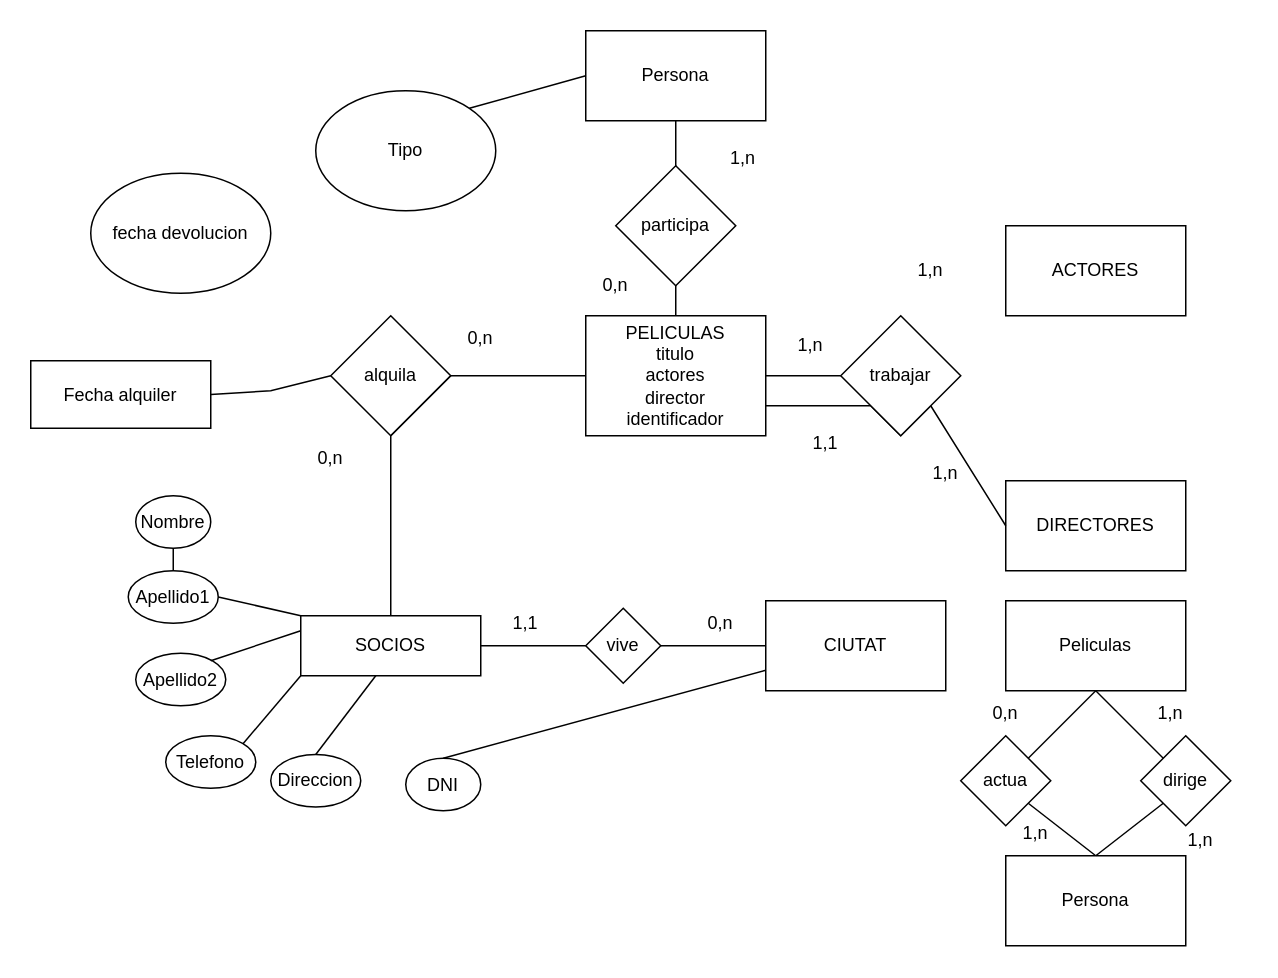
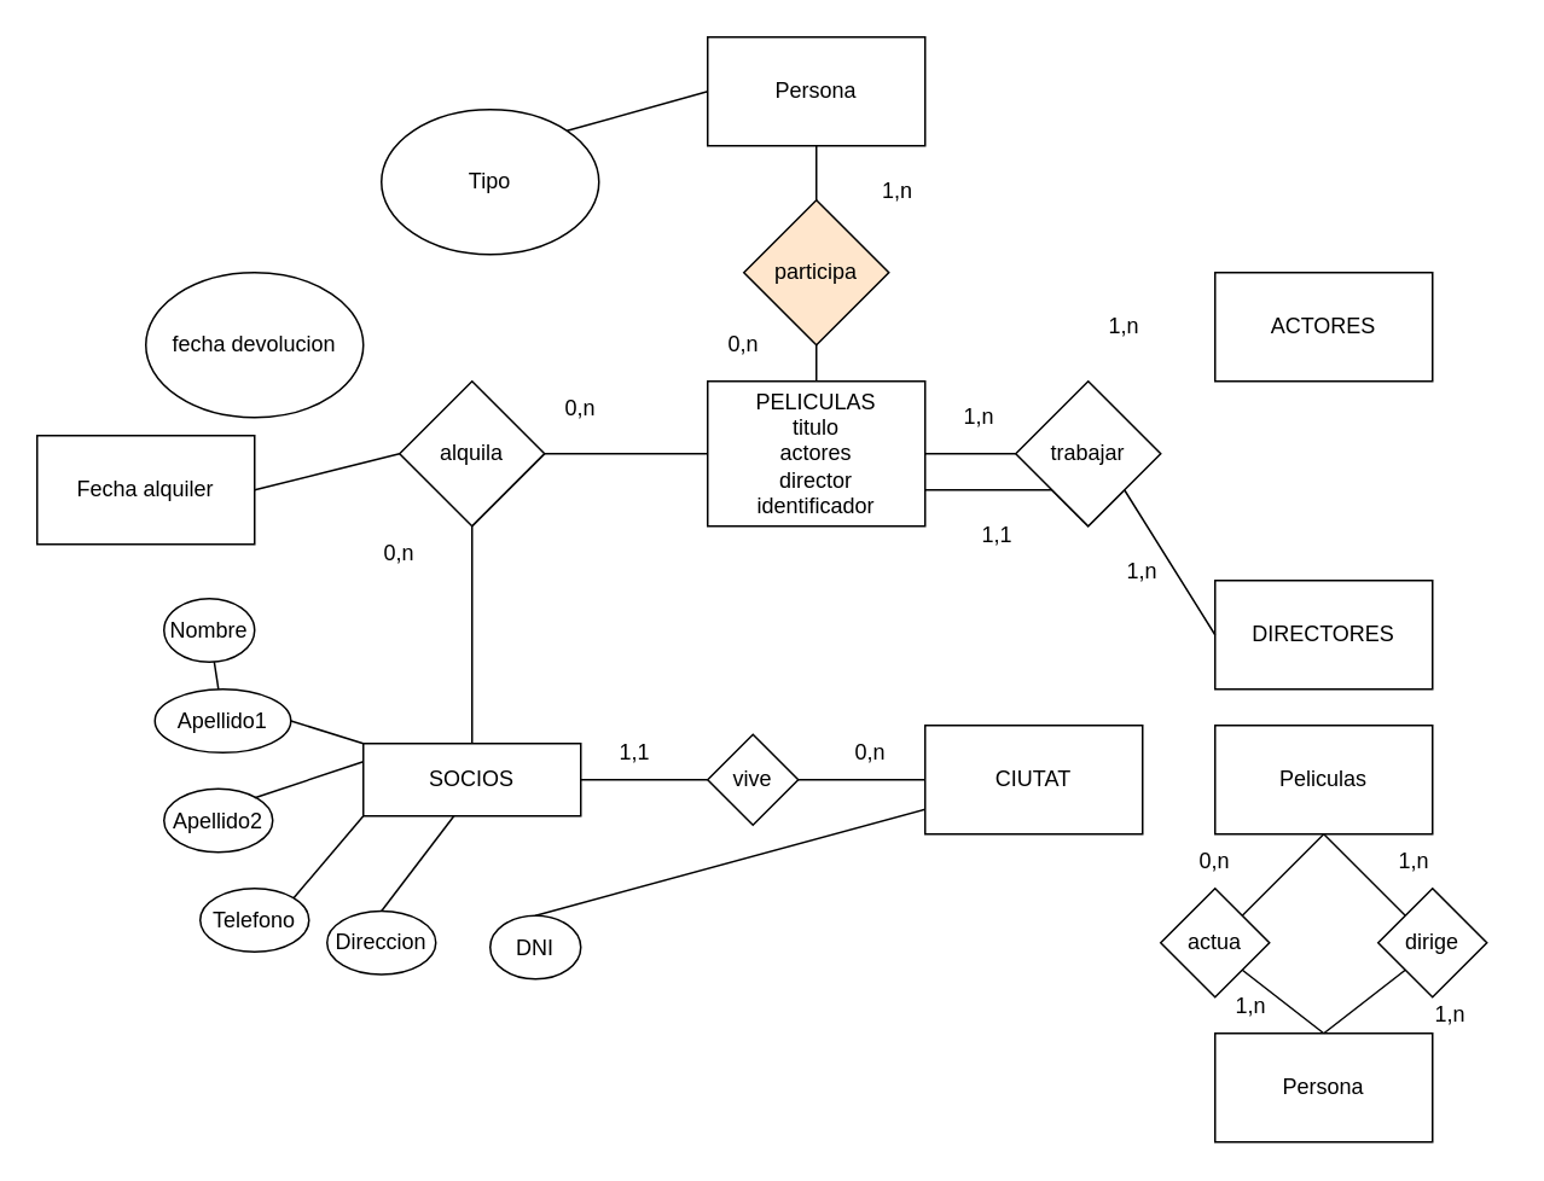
- <mxCell id="26" value="participa" style="rhombus;whiteSpace=wrap;html=1;" parent="1" vertex="1"><mxGeometry x="410" y="110" width="80" height="80" as="geometry" /></mxCell>
+ <mxCell id="26" value="participa" style="rhombus;whiteSpace=wrap;html=1;fillColor=#ffe6cc;" parent="1" vertex="1"><mxGeometry x="410" y="110" width="80" height="80" as="geometry" /></mxCell>
- <mxCell id="17" value="&lt;div&gt;fecha devolucion&lt;br&gt;&lt;/div&gt;" style="ellipse;whiteSpace=wrap;html=1;" parent="1" vertex="1"><mxGeometry x="60" y="115" width="120" height="80" as="geometry" /></mxCell>
+ <mxCell id="17" value="&lt;div&gt;fecha devolucion&lt;br&gt;&lt;/div&gt;" style="ellipse;whiteSpace=wrap;html=1;" parent="1" vertex="1"><mxGeometry x="80" y="150" width="120" height="80" as="geometry" /></mxCell>
- <mxCell id="29" value="Fecha alquiler" style="rounded=0;whiteSpace=wrap;html=1;" parent="1" vertex="1"><mxGeometry x="20" y="240" width="120" height="45" as="geometry" /></mxCell>
+ <mxCell id="29" value="Fecha alquiler" style="rounded=0;whiteSpace=wrap;html=1;" parent="1" vertex="1"><mxGeometry x="20" y="240" width="120" height="60" as="geometry" /></mxCell>
- <mxCell id="47" value="Apellido1" style="ellipse;whiteSpace=wrap;html=1;" vertex="1" parent="1"><mxGeometry x="85" y="380" width="60" height="35" as="geometry" /></mxCell>
+ <mxCell id="47" value="Apellido1" style="ellipse;whiteSpace=wrap;html=1;" vertex="1" parent="1"><mxGeometry x="85" y="380" width="75" height="35" as="geometry" /></mxCell>
